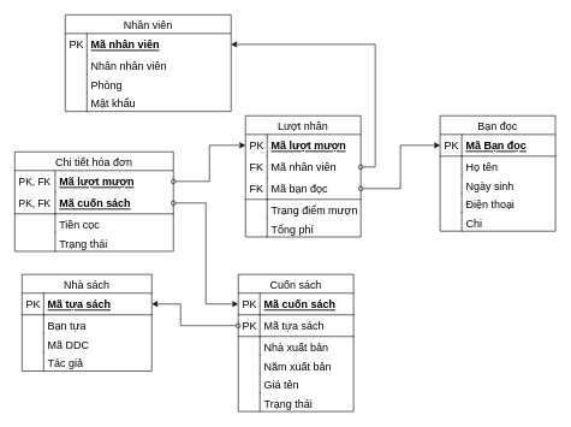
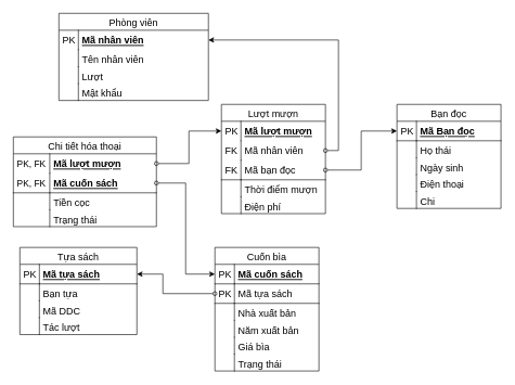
- <mxCell id="26" value="Nhân viên" style="swimlane;fontStyle=0;childLayout=stackLayout;horizontal=1;startSize=26;horizontalStack=0;resizeParent=1;resizeParentMax=0;resizeLast=0;collapsible=1;marginBottom=0;align=center;fontSize=15;" parent="1" vertex="1"><mxGeometry x="90" y="20" width="230" height="134" as="geometry"><mxRectangle x="330" y="120" width="70" height="26" as="alternateBounds" /></mxGeometry></mxCell>
+ <mxCell id="26" value="Phòng viên" style="swimlane;fontStyle=0;childLayout=stackLayout;horizontal=1;startSize=26;horizontalStack=0;resizeParent=1;resizeParentMax=0;resizeLast=0;collapsible=1;marginBottom=0;align=center;fontSize=15;" parent="1" vertex="1"><mxGeometry x="90" y="20" width="230" height="134" as="geometry"><mxRectangle x="330" y="120" width="70" height="26" as="alternateBounds" /></mxGeometry></mxCell>
- <mxCell id="29" value="Nhân nhân viên" style="shape=partialRectangle;top=0;left=0;right=0;bottom=0;align=left;verticalAlign=top;fillColor=none;spacingLeft=34;spacingRight=4;overflow=hidden;rotatable=0;points=[[0,0.5],[1,0.5]];portConstraint=eastwest;dropTarget=0;fontSize=15;" parent="26" vertex="1"><mxGeometry y="56" width="230" height="26" as="geometry" /></mxCell>
+ <mxCell id="29" value="Tên nhân viên" style="shape=partialRectangle;top=0;left=0;right=0;bottom=0;align=left;verticalAlign=top;fillColor=none;spacingLeft=34;spacingRight=4;overflow=hidden;rotatable=0;points=[[0,0.5],[1,0.5]];portConstraint=eastwest;dropTarget=0;fontSize=15;" parent="26" vertex="1"><mxGeometry y="56" width="230" height="26" as="geometry" /></mxCell>
- <mxCell id="31" value="Phòng" style="shape=partialRectangle;top=0;left=0;right=0;bottom=0;align=left;verticalAlign=top;fillColor=none;spacingLeft=34;spacingRight=4;overflow=hidden;rotatable=0;points=[[0,0.5],[1,0.5]];portConstraint=eastwest;dropTarget=0;fontSize=15;" parent="26" vertex="1"><mxGeometry y="82" width="230" height="26" as="geometry" /></mxCell>
+ <mxCell id="31" value="Lượt" style="shape=partialRectangle;top=0;left=0;right=0;bottom=0;align=left;verticalAlign=top;fillColor=none;spacingLeft=34;spacingRight=4;overflow=hidden;rotatable=0;points=[[0,0.5],[1,0.5]];portConstraint=eastwest;dropTarget=0;fontSize=15;" parent="26" vertex="1"><mxGeometry y="82" width="230" height="26" as="geometry" /></mxCell>
- <mxCell id="14" value="Lượt nhân" style="swimlane;fontStyle=0;childLayout=stackLayout;horizontal=1;startSize=26;horizontalStack=0;resizeParent=1;resizeParentMax=0;resizeLast=0;collapsible=1;marginBottom=0;align=center;fontSize=15;" parent="1" vertex="1"><mxGeometry x="340" y="160" width="160" height="168" as="geometry"><mxRectangle x="330" y="120" width="70" height="26" as="alternateBounds" /></mxGeometry></mxCell>
+ <mxCell id="14" value="Lượt mượn" style="swimlane;fontStyle=0;childLayout=stackLayout;horizontal=1;startSize=26;horizontalStack=0;resizeParent=1;resizeParentMax=0;resizeLast=0;collapsible=1;marginBottom=0;align=center;fontSize=15;" parent="1" vertex="1"><mxGeometry x="340" y="160" width="160" height="168" as="geometry"><mxRectangle x="330" y="120" width="70" height="26" as="alternateBounds" /></mxGeometry></mxCell>
- <mxCell id="35" value="Chi tiết hóa đơn" style="swimlane;fontStyle=0;childLayout=stackLayout;horizontal=1;startSize=26;horizontalStack=0;resizeParent=1;resizeParentMax=0;resizeLast=0;collapsible=1;marginBottom=0;align=center;fontSize=15;" parent="1" vertex="1"><mxGeometry x="20" y="210" width="220" height="138" as="geometry" /></mxCell>
+ <mxCell id="35" value="Chi tiết hóa thoại" style="swimlane;fontStyle=0;childLayout=stackLayout;horizontal=1;startSize=26;horizontalStack=0;resizeParent=1;resizeParentMax=0;resizeLast=0;collapsible=1;marginBottom=0;align=center;fontSize=15;" parent="1" vertex="1"><mxGeometry x="20" y="210" width="220" height="138" as="geometry" /></mxCell>
- <mxCell id="6" value="Họ tên" style="shape=partialRectangle;top=0;left=0;right=0;bottom=0;align=left;verticalAlign=top;fillColor=none;spacingLeft=34;spacingRight=4;overflow=hidden;rotatable=0;points=[[0,0.5],[1,0.5]];portConstraint=eastwest;dropTarget=0;fontSize=15;" parent="3" vertex="1"><mxGeometry y="56" width="160" height="26" as="geometry" /></mxCell>
+ <mxCell id="6" value="Họ thái" style="shape=partialRectangle;top=0;left=0;right=0;bottom=0;align=left;verticalAlign=top;fillColor=none;spacingLeft=34;spacingRight=4;overflow=hidden;rotatable=0;points=[[0,0.5],[1,0.5]];portConstraint=eastwest;dropTarget=0;fontSize=15;" parent="3" vertex="1"><mxGeometry y="56" width="160" height="26" as="geometry" /></mxCell>
- <mxCell id="21" value="Trạng điểm mượn" style="shape=partialRectangle;top=0;left=0;right=0;bottom=0;align=left;verticalAlign=top;fillColor=none;spacingLeft=34;spacingRight=4;overflow=hidden;rotatable=0;points=[[0,0.5],[1,0.5]];portConstraint=eastwest;dropTarget=0;fontSize=15;" parent="14" vertex="1"><mxGeometry y="116" width="160" height="26" as="geometry" /></mxCell>
+ <mxCell id="21" value="Thời điểm mượn" style="shape=partialRectangle;top=0;left=0;right=0;bottom=0;align=left;verticalAlign=top;fillColor=none;spacingLeft=34;spacingRight=4;overflow=hidden;rotatable=0;points=[[0,0.5],[1,0.5]];portConstraint=eastwest;dropTarget=0;fontSize=15;" parent="14" vertex="1"><mxGeometry y="116" width="160" height="26" as="geometry" /></mxCell>
- <mxCell id="23" value="Tổng phí" style="shape=partialRectangle;top=0;left=0;right=0;bottom=0;align=left;verticalAlign=top;fillColor=none;spacingLeft=34;spacingRight=4;overflow=hidden;rotatable=0;points=[[0,0.5],[1,0.5]];portConstraint=eastwest;dropTarget=0;fontSize=15;" vertex="1" parent="14"><mxGeometry y="142" width="160" height="26" as="geometry" /></mxCell>
+ <mxCell id="23" value="Điện phí" style="shape=partialRectangle;top=0;left=0;right=0;bottom=0;align=left;verticalAlign=top;fillColor=none;spacingLeft=34;spacingRight=4;overflow=hidden;rotatable=0;points=[[0,0.5],[1,0.5]];portConstraint=eastwest;dropTarget=0;fontSize=15;" vertex="1" parent="14"><mxGeometry y="142" width="160" height="26" as="geometry" /></mxCell>
- <mxCell id="60" value="Nhà sách" style="swimlane;fontStyle=0;childLayout=stackLayout;horizontal=1;startSize=26;horizontalStack=0;resizeParent=1;resizeParentMax=0;resizeLast=0;collapsible=1;marginBottom=0;align=center;fontSize=15;" parent="1" vertex="1"><mxGeometry x="30" y="380" width="180" height="134" as="geometry"><mxRectangle x="330" y="120" width="70" height="26" as="alternateBounds" /></mxGeometry></mxCell>
+ <mxCell id="60" value="Tựa sách" style="swimlane;fontStyle=0;childLayout=stackLayout;horizontal=1;startSize=26;horizontalStack=0;resizeParent=1;resizeParentMax=0;resizeLast=0;collapsible=1;marginBottom=0;align=center;fontSize=15;" parent="1" vertex="1"><mxGeometry x="30" y="380" width="180" height="134" as="geometry"><mxRectangle x="330" y="120" width="70" height="26" as="alternateBounds" /></mxGeometry></mxCell>
- <mxCell id="46" value="Cuốn sách" style="swimlane;fontStyle=0;childLayout=stackLayout;horizontal=1;startSize=26;horizontalStack=0;resizeParent=1;resizeParentMax=0;resizeLast=0;collapsible=1;marginBottom=0;align=center;fontSize=15;" parent="1" vertex="1"><mxGeometry x="330" y="380" width="160" height="190" as="geometry"><mxRectangle x="330" y="120" width="70" height="26" as="alternateBounds" /></mxGeometry></mxCell>
+ <mxCell id="46" value="Cuốn bìa" style="swimlane;fontStyle=0;childLayout=stackLayout;horizontal=1;startSize=26;horizontalStack=0;resizeParent=1;resizeParentMax=0;resizeLast=0;collapsible=1;marginBottom=0;align=center;fontSize=15;" parent="1" vertex="1"><mxGeometry x="330" y="380" width="160" height="190" as="geometry"><mxRectangle x="330" y="120" width="70" height="26" as="alternateBounds" /></mxGeometry></mxCell>
- <mxCell id="67" value="Tác giả" style="shape=partialRectangle;top=0;left=0;right=0;bottom=0;align=left;verticalAlign=top;fillColor=none;spacingLeft=34;spacingRight=4;overflow=hidden;rotatable=0;points=[[0,0.5],[1,0.5]];portConstraint=eastwest;dropTarget=0;fontSize=15;" parent="60" vertex="1"><mxGeometry y="108" width="180" height="26" as="geometry" /></mxCell>
+ <mxCell id="67" value="Tác lượt" style="shape=partialRectangle;top=0;left=0;right=0;bottom=0;align=left;verticalAlign=top;fillColor=none;spacingLeft=34;spacingRight=4;overflow=hidden;rotatable=0;points=[[0,0.5],[1,0.5]];portConstraint=eastwest;dropTarget=0;fontSize=15;" parent="60" vertex="1"><mxGeometry y="108" width="180" height="26" as="geometry" /></mxCell>
- <mxCell id="55" value="Giá tên" style="shape=partialRectangle;top=0;left=0;right=0;bottom=0;align=left;verticalAlign=top;fillColor=none;spacingLeft=34;spacingRight=4;overflow=hidden;rotatable=0;points=[[0,0.5],[1,0.5]];portConstraint=eastwest;dropTarget=0;fontSize=15;" parent="46" vertex="1"><mxGeometry y="138" width="160" height="26" as="geometry" /></mxCell>
+ <mxCell id="55" value="Giá bìa" style="shape=partialRectangle;top=0;left=0;right=0;bottom=0;align=left;verticalAlign=top;fillColor=none;spacingLeft=34;spacingRight=4;overflow=hidden;rotatable=0;points=[[0,0.5],[1,0.5]];portConstraint=eastwest;dropTarget=0;fontSize=15;" parent="46" vertex="1"><mxGeometry y="138" width="160" height="26" as="geometry" /></mxCell>
